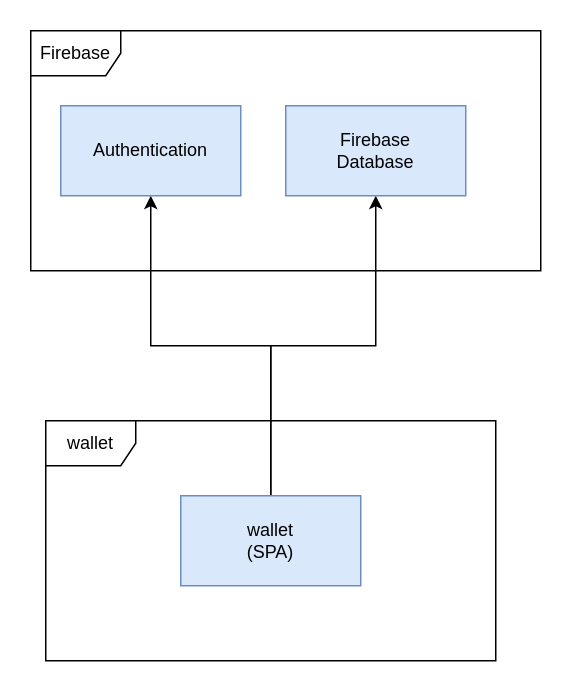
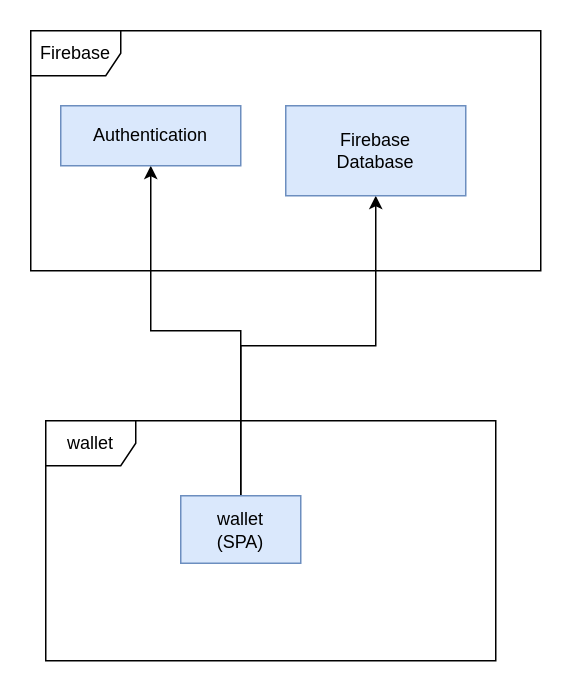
- <mxCell id="7" value="Authentication" style="rounded=0;whiteSpace=wrap;html=1;fillColor=#dae8fc;strokeColor=#6c8ebf;" vertex="1" parent="1"><mxGeometry x="40" y="70" width="120" height="60" as="geometry" /></mxCell>
+ <mxCell id="7" value="Authentication" style="rounded=0;whiteSpace=wrap;html=1;fillColor=#dae8fc;strokeColor=#6c8ebf;" vertex="1" parent="1"><mxGeometry x="40" y="70" width="120" height="40" as="geometry" /></mxCell>
- <mxCell id="6" value="wallet&lt;br&gt;(SPA)" style="rounded=0;whiteSpace=wrap;html=1;fillColor=#dae8fc;strokeColor=#6c8ebf;" vertex="1" parent="1"><mxGeometry x="120" y="330" width="120" height="60" as="geometry" /></mxCell>
+ <mxCell id="6" value="wallet&lt;br&gt;(SPA)" style="rounded=0;whiteSpace=wrap;html=1;fillColor=#dae8fc;strokeColor=#6c8ebf;" vertex="1" parent="1"><mxGeometry x="120" y="330" width="80" height="45" as="geometry" /></mxCell>
